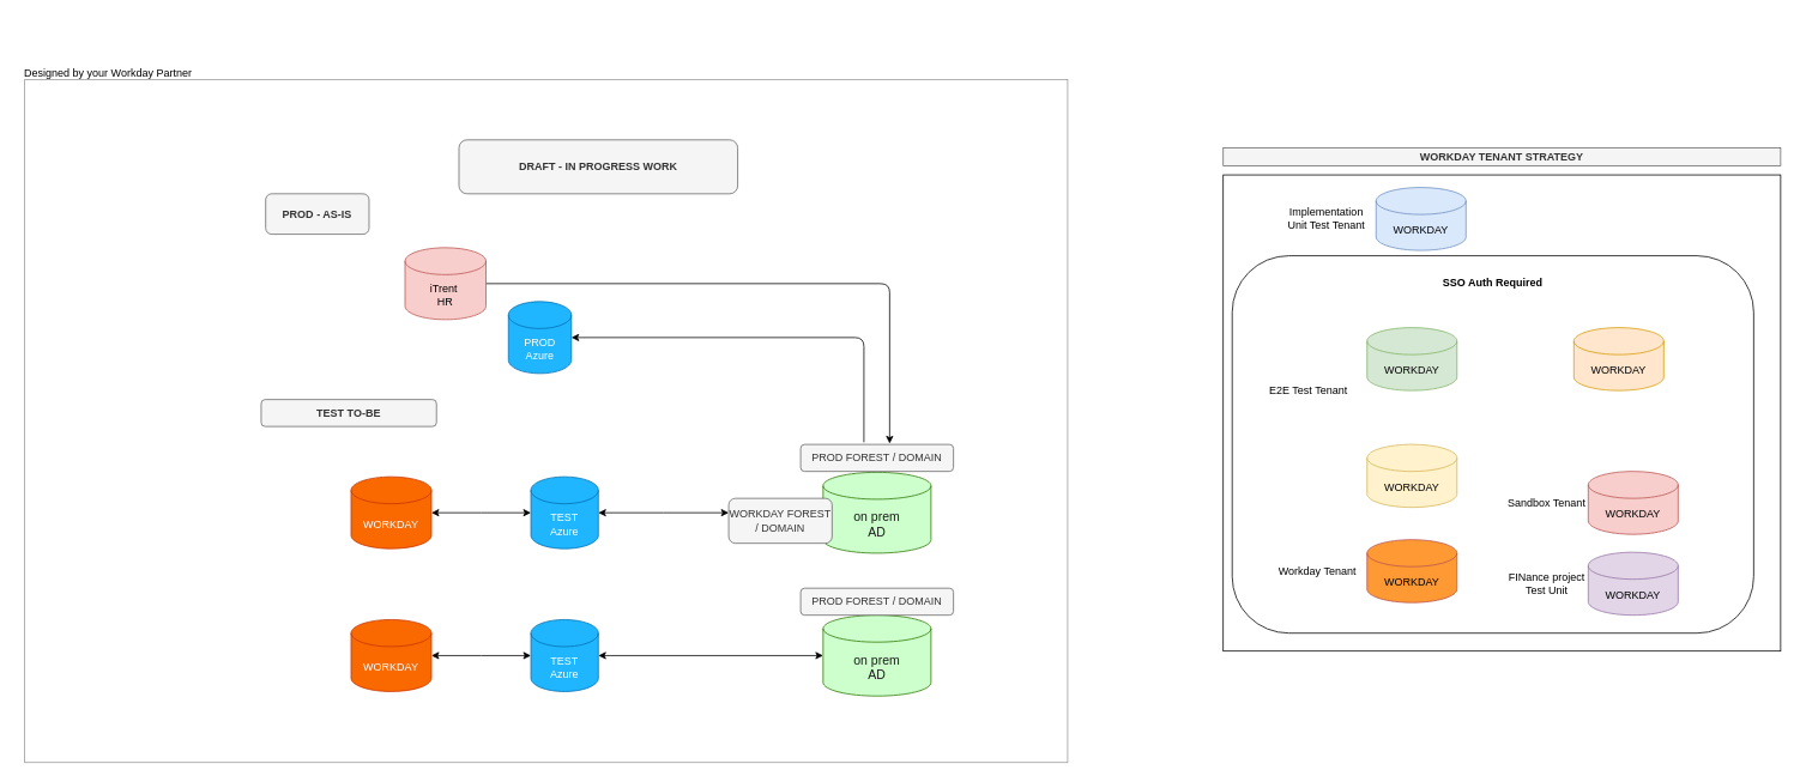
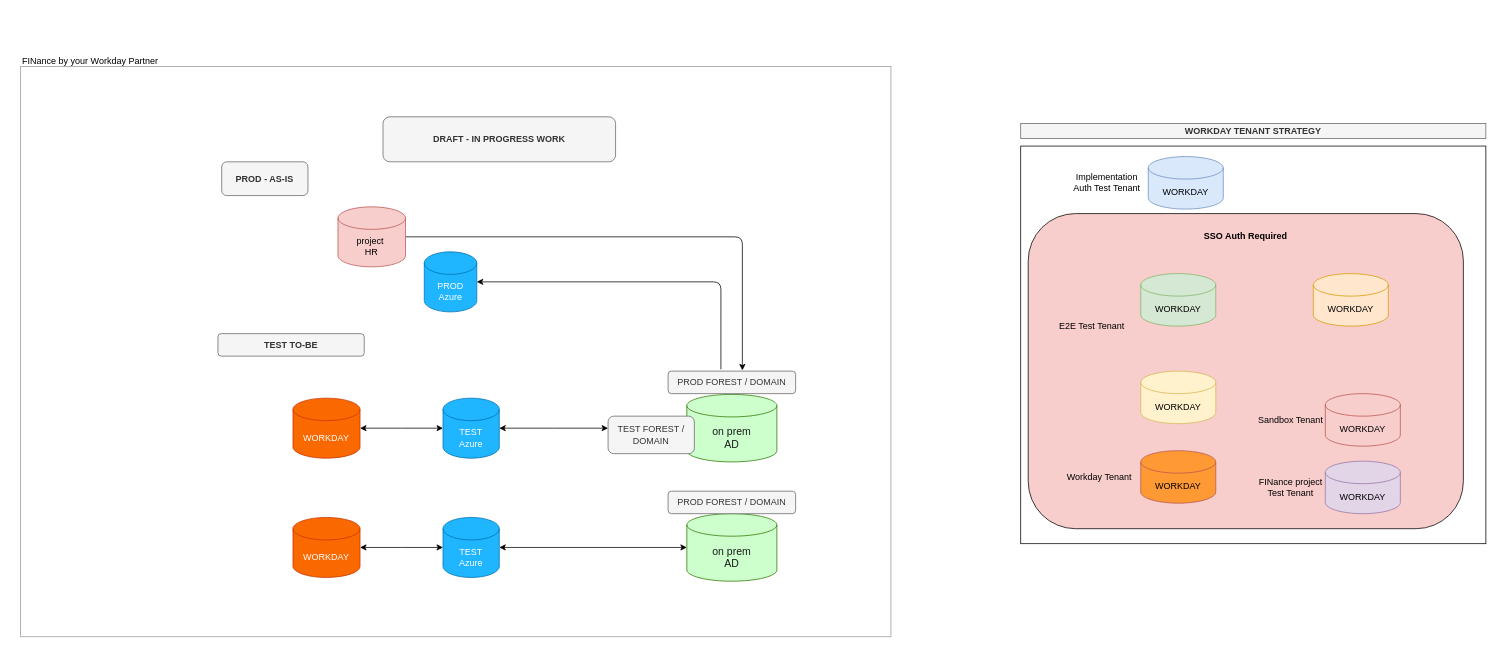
- <mxCell id="7" value="Designed by your Workday Partner" style="text;html=1;align=center;verticalAlign=middle;whiteSpace=wrap;rounded=0;" vertex="1" parent="1"><mxGeometry x="20" y="66" width="200" height="30" as="geometry" /></mxCell>
+ <mxCell id="7" value="FINance by your Workday Partner" style="text;html=1;align=center;verticalAlign=middle;whiteSpace=wrap;rounded=0;" vertex="1" parent="1"><mxGeometry x="20" y="66" width="200" height="30" as="geometry" /></mxCell>
- <mxCell id="27" value="Implementation&lt;div&gt;Unit Test Tenant&lt;/div&gt;" style="text;html=1;align=center;verticalAlign=middle;whiteSpace=wrap;rounded=0;" parent="1" vertex="1"><mxGeometry x="1420" y="228" width="110" height="30" as="geometry" /></mxCell>
+ <mxCell id="27" value="Implementation&lt;div&gt;Auth Test Tenant&lt;/div&gt;" style="text;html=1;align=center;verticalAlign=middle;whiteSpace=wrap;rounded=0;" parent="1" vertex="1"><mxGeometry x="1420" y="228" width="110" height="30" as="geometry" /></mxCell>
- <mxCell id="15" value="iTrent&amp;nbsp;&lt;div&gt;HR&lt;/div&gt;" style="shape=cylinder3;whiteSpace=wrap;html=1;boundedLbl=1;backgroundOutline=1;size=15;fillColor=#f8cecc;strokeColor=#b85450;" parent="1" vertex="1"><mxGeometry x="450" y="275" width="90" height="80" as="geometry" /></mxCell>
+ <mxCell id="15" value="project&amp;nbsp;&lt;div&gt;HR&lt;/div&gt;" style="shape=cylinder3;whiteSpace=wrap;html=1;boundedLbl=1;backgroundOutline=1;size=15;fillColor=#f8cecc;strokeColor=#b85450;" parent="1" vertex="1"><mxGeometry x="450" y="275" width="90" height="80" as="geometry" /></mxCell>
- <mxCell id="3" value="&lt;b&gt;SSO Auth Required&lt;/b&gt;&lt;div&gt;&lt;b&gt;&lt;br&gt;&lt;/b&gt;&lt;/div&gt;&lt;div&gt;&lt;b&gt;&lt;br&gt;&lt;/b&gt;&lt;/div&gt;&lt;div&gt;&lt;b&gt;&lt;br&gt;&lt;/b&gt;&lt;/div&gt;&lt;div&gt;&lt;b&gt;&lt;br&gt;&lt;/b&gt;&lt;/div&gt;&lt;div&gt;&lt;b&gt;&lt;br&gt;&lt;/b&gt;&lt;/div&gt;&lt;div&gt;&lt;b&gt;&lt;br&gt;&lt;/b&gt;&lt;/div&gt;&lt;div&gt;&lt;b&gt;&lt;br&gt;&lt;/b&gt;&lt;/div&gt;&lt;div&gt;&lt;b&gt;&lt;br&gt;&lt;/b&gt;&lt;/div&gt;&lt;div&gt;&lt;b&gt;&lt;br&gt;&lt;/b&gt;&lt;/div&gt;&lt;div&gt;&lt;b&gt;&lt;br&gt;&lt;/b&gt;&lt;/div&gt;&lt;div&gt;&lt;b&gt;&lt;br&gt;&lt;/b&gt;&lt;/div&gt;&lt;div&gt;&lt;b&gt;&lt;br&gt;&lt;/b&gt;&lt;/div&gt;&lt;div&gt;&lt;b&gt;&lt;br&gt;&lt;/b&gt;&lt;/div&gt;&lt;div&gt;&lt;b&gt;&lt;br&gt;&lt;/b&gt;&lt;/div&gt;&lt;div&gt;&lt;b&gt;&lt;br&gt;&lt;/b&gt;&lt;/div&gt;&lt;div&gt;&lt;b&gt;&lt;br&gt;&lt;/b&gt;&lt;/div&gt;&lt;div&gt;&lt;b&gt;&lt;br&gt;&lt;/b&gt;&lt;/div&gt;&lt;div&gt;&lt;b&gt;&lt;br&gt;&lt;/b&gt;&lt;/div&gt;&lt;div&gt;&lt;b&gt;&lt;br&gt;&lt;/b&gt;&lt;/div&gt;&lt;div&gt;&lt;b&gt;&lt;br&gt;&lt;/b&gt;&lt;/div&gt;&lt;div&gt;&lt;b&gt;&lt;br&gt;&lt;/b&gt;&lt;/div&gt;&lt;div&gt;&lt;b&gt;&lt;br&gt;&lt;/b&gt;&lt;/div&gt;&lt;div&gt;&lt;b&gt;&lt;br&gt;&lt;/b&gt;&lt;/div&gt;&lt;div&gt;&lt;b&gt;&lt;br&gt;&lt;/b&gt;&lt;/div&gt;&lt;div&gt;&lt;br&gt;&lt;/div&gt;" style="rounded=1;whiteSpace=wrap;html=1;" parent="1" vertex="1"><mxGeometry x="1370" y="284" width="580" height="420" as="geometry" /></mxCell>
+ <mxCell id="3" value="&lt;b&gt;SSO Auth Required&lt;/b&gt;&lt;div&gt;&lt;b&gt;&lt;br&gt;&lt;/b&gt;&lt;/div&gt;&lt;div&gt;&lt;b&gt;&lt;br&gt;&lt;/b&gt;&lt;/div&gt;&lt;div&gt;&lt;b&gt;&lt;br&gt;&lt;/b&gt;&lt;/div&gt;&lt;div&gt;&lt;b&gt;&lt;br&gt;&lt;/b&gt;&lt;/div&gt;&lt;div&gt;&lt;b&gt;&lt;br&gt;&lt;/b&gt;&lt;/div&gt;&lt;div&gt;&lt;b&gt;&lt;br&gt;&lt;/b&gt;&lt;/div&gt;&lt;div&gt;&lt;b&gt;&lt;br&gt;&lt;/b&gt;&lt;/div&gt;&lt;div&gt;&lt;b&gt;&lt;br&gt;&lt;/b&gt;&lt;/div&gt;&lt;div&gt;&lt;b&gt;&lt;br&gt;&lt;/b&gt;&lt;/div&gt;&lt;div&gt;&lt;b&gt;&lt;br&gt;&lt;/b&gt;&lt;/div&gt;&lt;div&gt;&lt;b&gt;&lt;br&gt;&lt;/b&gt;&lt;/div&gt;&lt;div&gt;&lt;b&gt;&lt;br&gt;&lt;/b&gt;&lt;/div&gt;&lt;div&gt;&lt;b&gt;&lt;br&gt;&lt;/b&gt;&lt;/div&gt;&lt;div&gt;&lt;b&gt;&lt;br&gt;&lt;/b&gt;&lt;/div&gt;&lt;div&gt;&lt;b&gt;&lt;br&gt;&lt;/b&gt;&lt;/div&gt;&lt;div&gt;&lt;b&gt;&lt;br&gt;&lt;/b&gt;&lt;/div&gt;&lt;div&gt;&lt;b&gt;&lt;br&gt;&lt;/b&gt;&lt;/div&gt;&lt;div&gt;&lt;b&gt;&lt;br&gt;&lt;/b&gt;&lt;/div&gt;&lt;div&gt;&lt;b&gt;&lt;br&gt;&lt;/b&gt;&lt;/div&gt;&lt;div&gt;&lt;b&gt;&lt;br&gt;&lt;/b&gt;&lt;/div&gt;&lt;div&gt;&lt;b&gt;&lt;br&gt;&lt;/b&gt;&lt;/div&gt;&lt;div&gt;&lt;b&gt;&lt;br&gt;&lt;/b&gt;&lt;/div&gt;&lt;div&gt;&lt;b&gt;&lt;br&gt;&lt;/b&gt;&lt;/div&gt;&lt;div&gt;&lt;b&gt;&lt;br&gt;&lt;/b&gt;&lt;/div&gt;&lt;div&gt;&lt;br&gt;&lt;/div&gt;" style="rounded=1;whiteSpace=wrap;html=1;fillColor=#f8cecc;" parent="1" vertex="1"><mxGeometry x="1370" y="284" width="580" height="420" as="geometry" /></mxCell>
- <mxCell id="24" value="WORKDAY FOREST / DOMAIN" style="text;html=1;align=center;verticalAlign=middle;whiteSpace=wrap;rounded=1;fillColor=#f5f5f5;fontColor=#333333;strokeColor=#666666;" vertex="1" parent="1"><mxGeometry x="810" y="554" width="115" height="50" as="geometry" /></mxCell>
+ <mxCell id="24" value="TEST FOREST / DOMAIN" style="text;html=1;align=center;verticalAlign=middle;whiteSpace=wrap;rounded=1;fillColor=#f5f5f5;fontColor=#333333;strokeColor=#666666;" vertex="1" parent="1"><mxGeometry x="810" y="554" width="115" height="50" as="geometry" /></mxCell>
- <mxCell id="37" value="FINance project&lt;div&gt;Test Unit&lt;/div&gt;" style="text;html=1;align=center;verticalAlign=middle;whiteSpace=wrap;rounded=0;" parent="1" vertex="1"><mxGeometry x="1665" y="634" width="110" height="30" as="geometry" /></mxCell>
+ <mxCell id="37" value="FINance project&lt;div&gt;Test Tenant&lt;/div&gt;" style="text;html=1;align=center;verticalAlign=middle;whiteSpace=wrap;rounded=0;" parent="1" vertex="1"><mxGeometry x="1665" y="634" width="110" height="30" as="geometry" /></mxCell>
